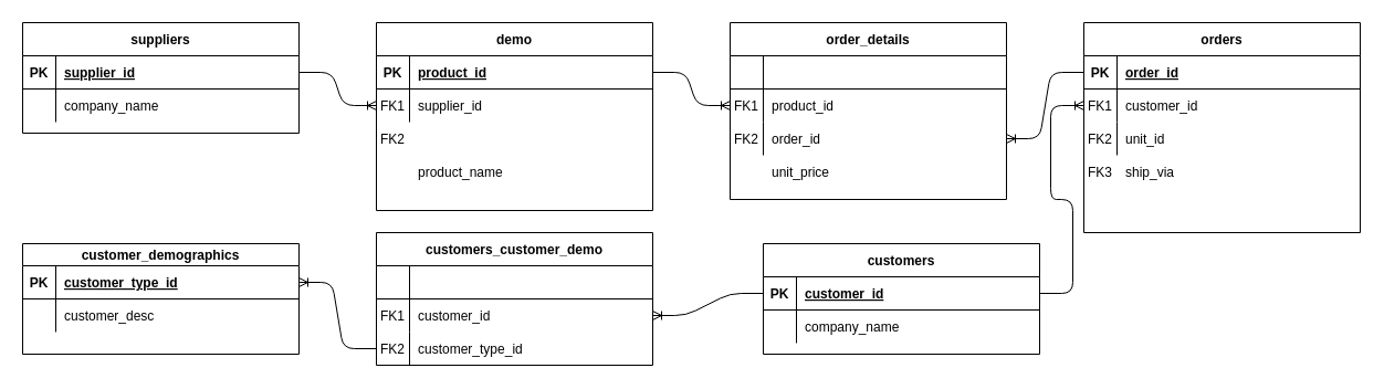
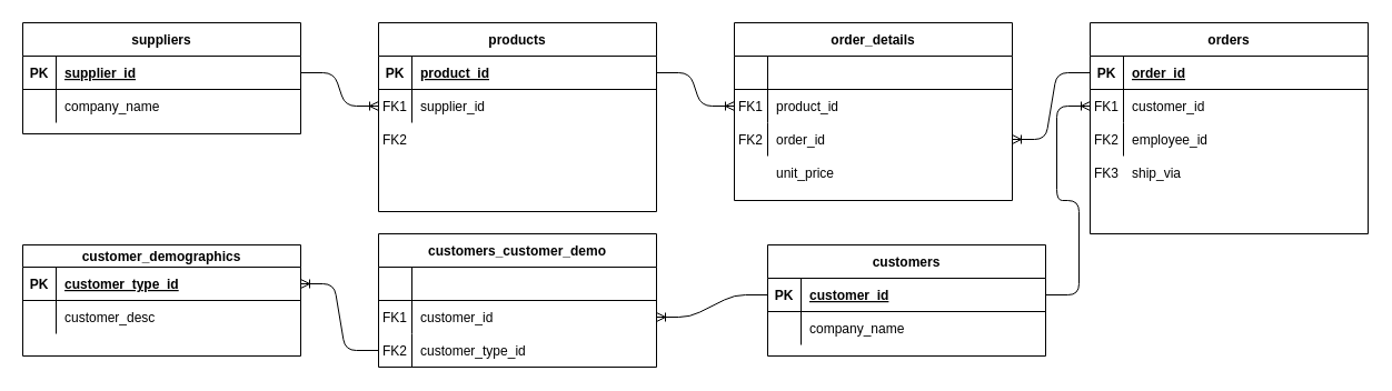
- <mxCell id="21" value="demo" style="shape=table;startSize=30;container=1;collapsible=1;childLayout=tableLayout;fixedRows=1;rowLines=0;fontStyle=1;align=center;resizeLast=1;" parent="20" vertex="1"><mxGeometry width="250" height="170" as="geometry" /></mxCell>
+ <mxCell id="21" value="products" style="shape=table;startSize=30;container=1;collapsible=1;childLayout=tableLayout;fixedRows=1;rowLines=0;fontStyle=1;align=center;resizeLast=1;" parent="20" vertex="1"><mxGeometry width="250" height="170" as="geometry" /></mxCell>
- <mxCell id="44" value="unit_id" style="shape=partialRectangle;overflow=hidden;connectable=0;fillColor=none;top=0;left=0;bottom=0;right=0;align=left;spacingLeft=6;" parent="42" vertex="1"><mxGeometry x="30" width="220" height="30" as="geometry" /></mxCell>
+ <mxCell id="44" value="employee_id" style="shape=partialRectangle;overflow=hidden;connectable=0;fillColor=none;top=0;left=0;bottom=0;right=0;align=left;spacingLeft=6;" parent="42" vertex="1"><mxGeometry x="30" width="220" height="30" as="geometry" /></mxCell>
- <mxCell id="32" value="product_name" style="shape=partialRectangle;overflow=hidden;connectable=0;fillColor=none;top=0;left=0;bottom=0;right=0;align=left;spacingLeft=6;" parent="30" vertex="1"><mxGeometry x="30" width="220" height="30" as="geometry" /></mxCell>
